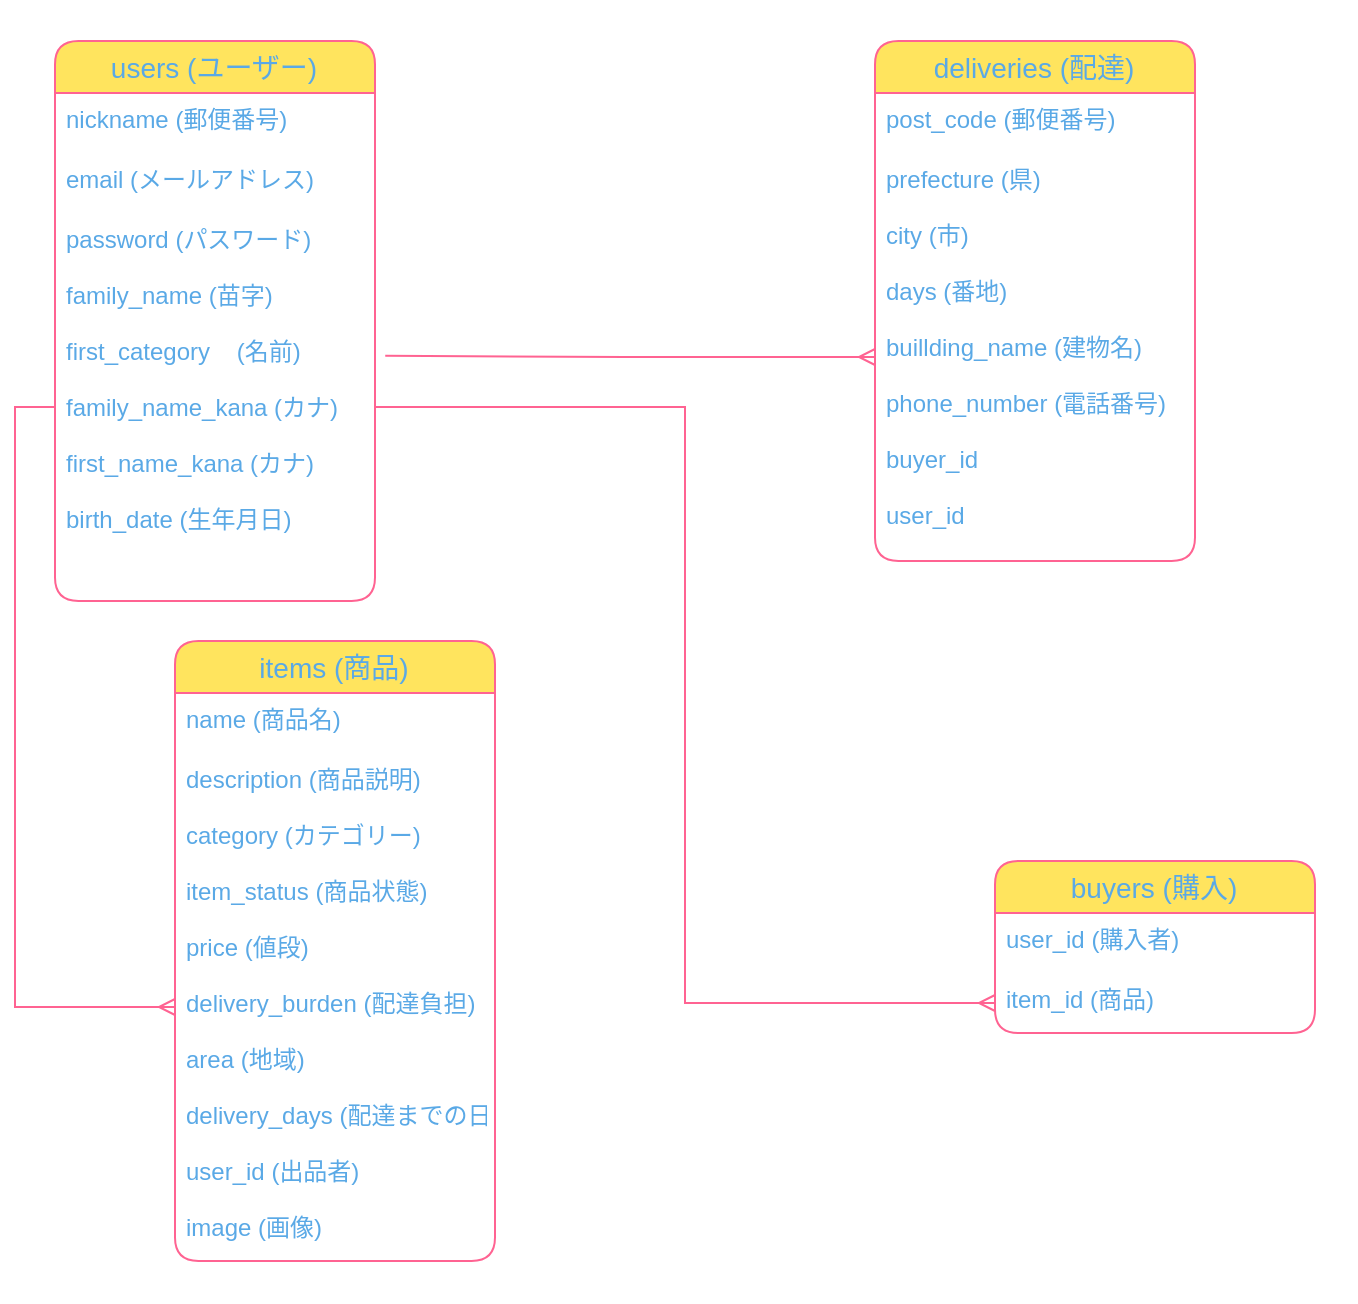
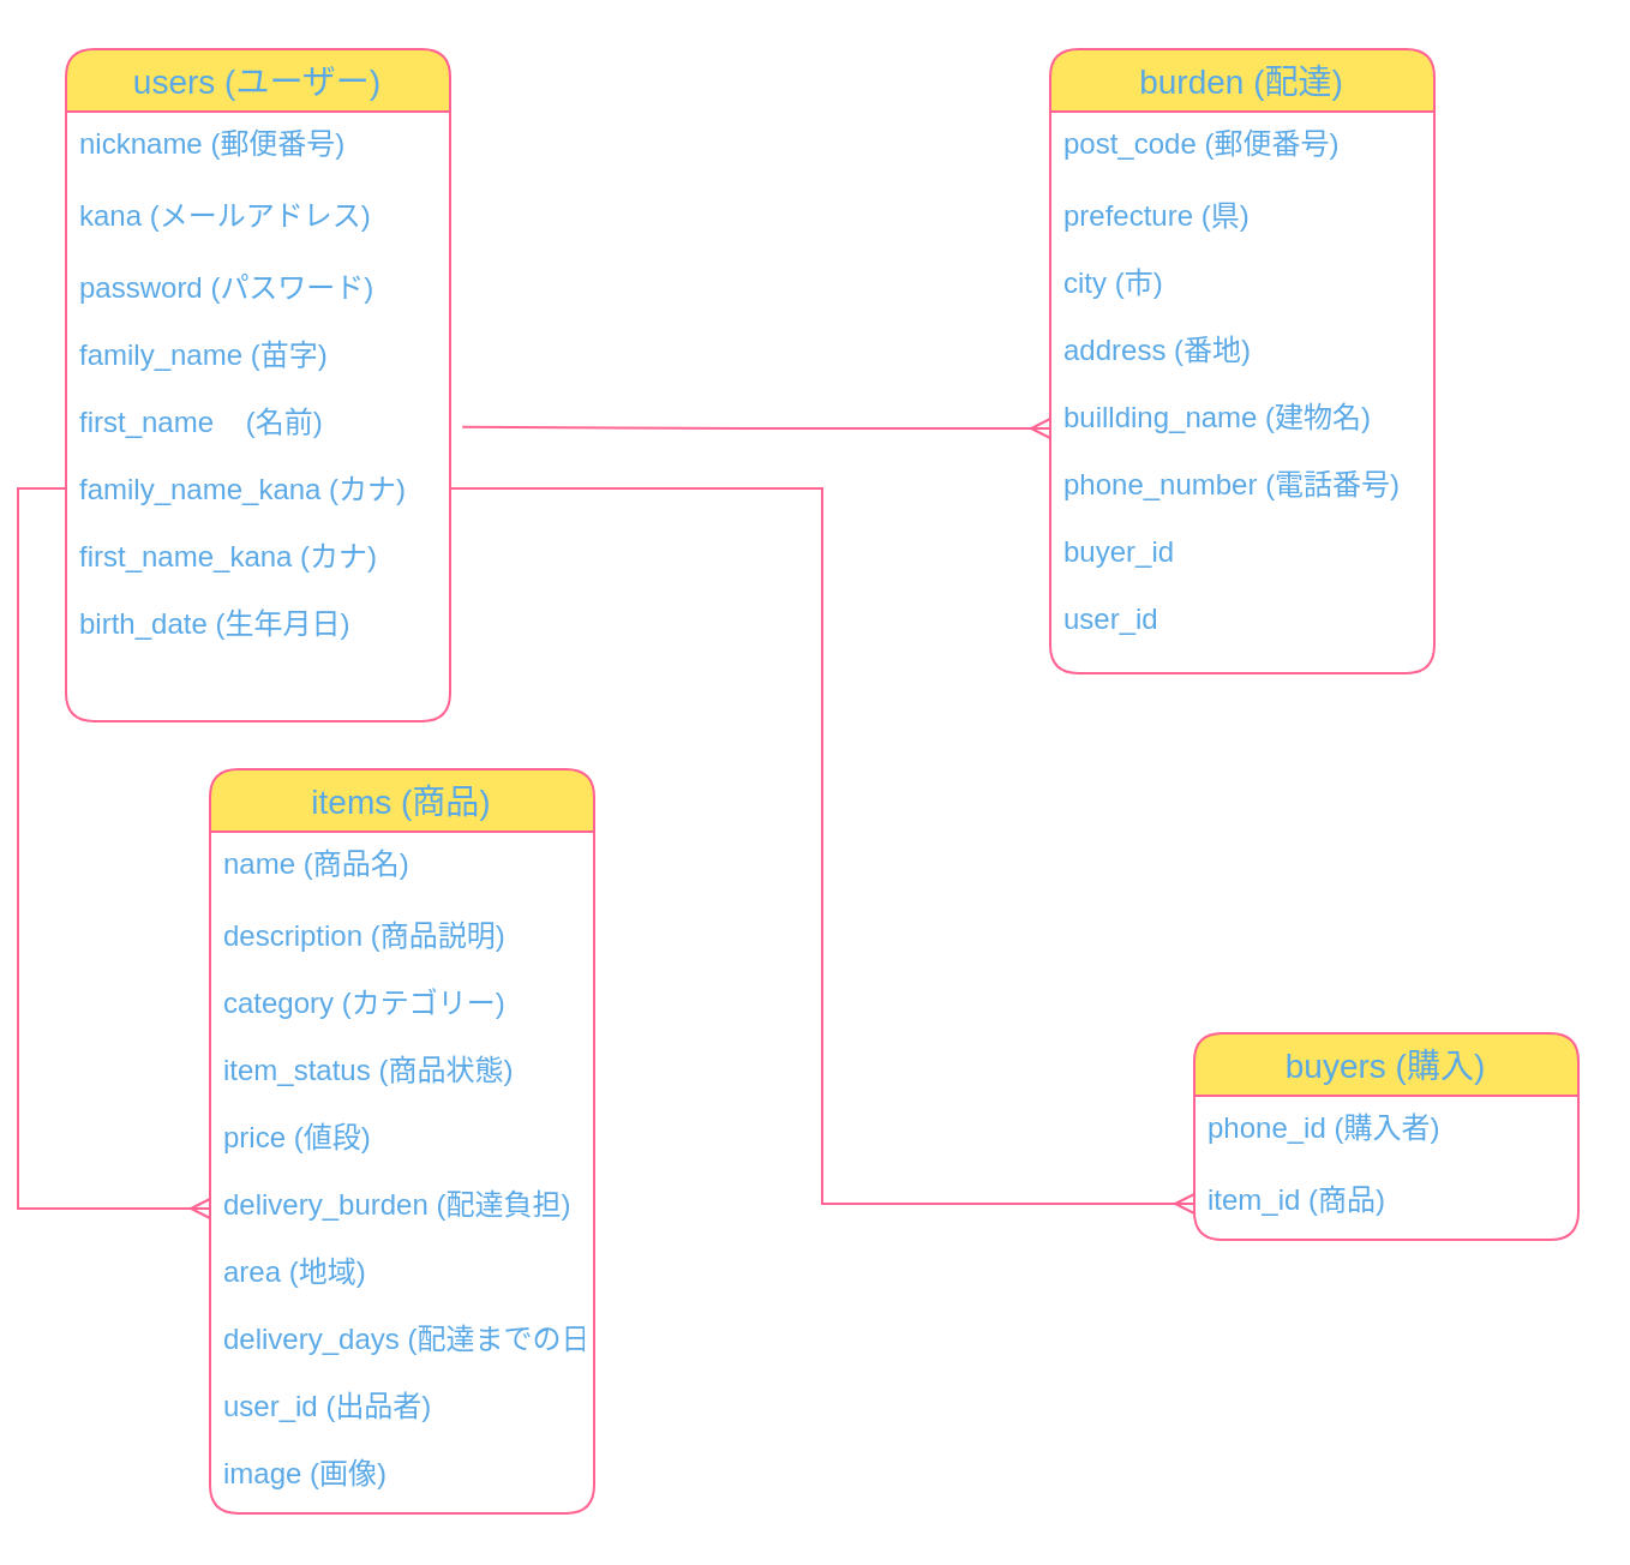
- <mxCell id="6" value="deliveries (配達)" style="swimlane;fontStyle=0;childLayout=stackLayout;horizontal=1;startSize=26;horizontalStack=0;resizeParent=1;resizeParentMax=0;resizeLast=0;collapsible=1;marginBottom=0;align=center;fontSize=14;fillColor=#FFE45E;strokeColor=#FF6392;fontColor=#5AA9E6;rounded=1;" parent="1" vertex="1"><mxGeometry x="430" y="20" width="160" height="260" as="geometry" /></mxCell>
+ <mxCell id="6" value="burden (配達)" style="swimlane;fontStyle=0;childLayout=stackLayout;horizontal=1;startSize=26;horizontalStack=0;resizeParent=1;resizeParentMax=0;resizeLast=0;collapsible=1;marginBottom=0;align=center;fontSize=14;fillColor=#FFE45E;strokeColor=#FF6392;fontColor=#5AA9E6;rounded=1;" parent="1" vertex="1"><mxGeometry x="430" y="20" width="160" height="260" as="geometry" /></mxCell>
- <mxCell id="4" value="email (メールアドレス)" style="text;strokeColor=none;fillColor=none;spacingLeft=4;spacingRight=4;overflow=hidden;rotatable=0;points=[[0,0.5],[1,0.5]];portConstraint=eastwest;fontSize=12;fontColor=#5AA9E6;rounded=1;" parent="2" vertex="1"><mxGeometry y="56" width="160" height="30" as="geometry" /></mxCell>
+ <mxCell id="4" value="kana (メールアドレス)" style="text;strokeColor=none;fillColor=none;spacingLeft=4;spacingRight=4;overflow=hidden;rotatable=0;points=[[0,0.5],[1,0.5]];portConstraint=eastwest;fontSize=12;fontColor=#5AA9E6;rounded=1;" parent="2" vertex="1"><mxGeometry y="56" width="160" height="30" as="geometry" /></mxCell>
- <mxCell id="8" value="prefecture (県)&#10;&#10;city (市)&#10;&#10;days (番地)&#10;&#10;buillding_name (建物名)&#10;&#10;phone_number (電話番号)&#10;&#10;buyer_id&#10;&#10;user_id" style="text;strokeColor=none;fillColor=none;spacingLeft=4;spacingRight=4;overflow=hidden;rotatable=0;points=[[0,0.5],[1,0.5]];portConstraint=eastwest;fontSize=12;fontColor=#5AA9E6;rounded=1;" parent="6" vertex="1"><mxGeometry y="56" width="160" height="204" as="geometry" /></mxCell>
+ <mxCell id="8" value="prefecture (県)&#10;&#10;city (市)&#10;&#10;address (番地)&#10;&#10;buillding_name (建物名)&#10;&#10;phone_number (電話番号)&#10;&#10;buyer_id&#10;&#10;user_id" style="text;strokeColor=none;fillColor=none;spacingLeft=4;spacingRight=4;overflow=hidden;rotatable=0;points=[[0,0.5],[1,0.5]];portConstraint=eastwest;fontSize=12;fontColor=#5AA9E6;rounded=1;" parent="6" vertex="1"><mxGeometry y="56" width="160" height="204" as="geometry" /></mxCell>
- <mxCell id="5" value="password (パスワード)&#10;&#10;family_name (苗字)&#10;&#10;first_category    (名前)&#10;&#10;family_name_kana (カナ)&#10;&#10;first_name_kana (カナ)&#10;&#10;birth_date (生年月日)" style="text;strokeColor=none;fillColor=none;spacingLeft=4;spacingRight=4;overflow=hidden;rotatable=0;points=[[0,0.5],[1,0.5]];portConstraint=eastwest;fontSize=12;fontColor=#5AA9E6;rounded=1;" parent="2" vertex="1"><mxGeometry y="86" width="160" height="194" as="geometry" /></mxCell>
+ <mxCell id="5" value="password (パスワード)&#10;&#10;family_name (苗字)&#10;&#10;first_name    (名前)&#10;&#10;family_name_kana (カナ)&#10;&#10;first_name_kana (カナ)&#10;&#10;birth_date (生年月日)" style="text;strokeColor=none;fillColor=none;spacingLeft=4;spacingRight=4;overflow=hidden;rotatable=0;points=[[0,0.5],[1,0.5]];portConstraint=eastwest;fontSize=12;fontColor=#5AA9E6;rounded=1;" parent="2" vertex="1"><mxGeometry y="86" width="160" height="194" as="geometry" /></mxCell>
- <mxCell id="10" value="user_id (購入者)" style="text;strokeColor=none;fillColor=none;spacingLeft=4;spacingRight=4;overflow=hidden;rotatable=0;points=[[0,0.5],[1,0.5]];portConstraint=eastwest;fontSize=12;fontColor=#5AA9E6;rounded=1;" parent="9" vertex="1"><mxGeometry y="26" width="160" height="30" as="geometry" /></mxCell>
+ <mxCell id="10" value="phone_id (購入者)" style="text;strokeColor=none;fillColor=none;spacingLeft=4;spacingRight=4;overflow=hidden;rotatable=0;points=[[0,0.5],[1,0.5]];portConstraint=eastwest;fontSize=12;fontColor=#5AA9E6;rounded=1;" parent="9" vertex="1"><mxGeometry y="26" width="160" height="30" as="geometry" /></mxCell>
